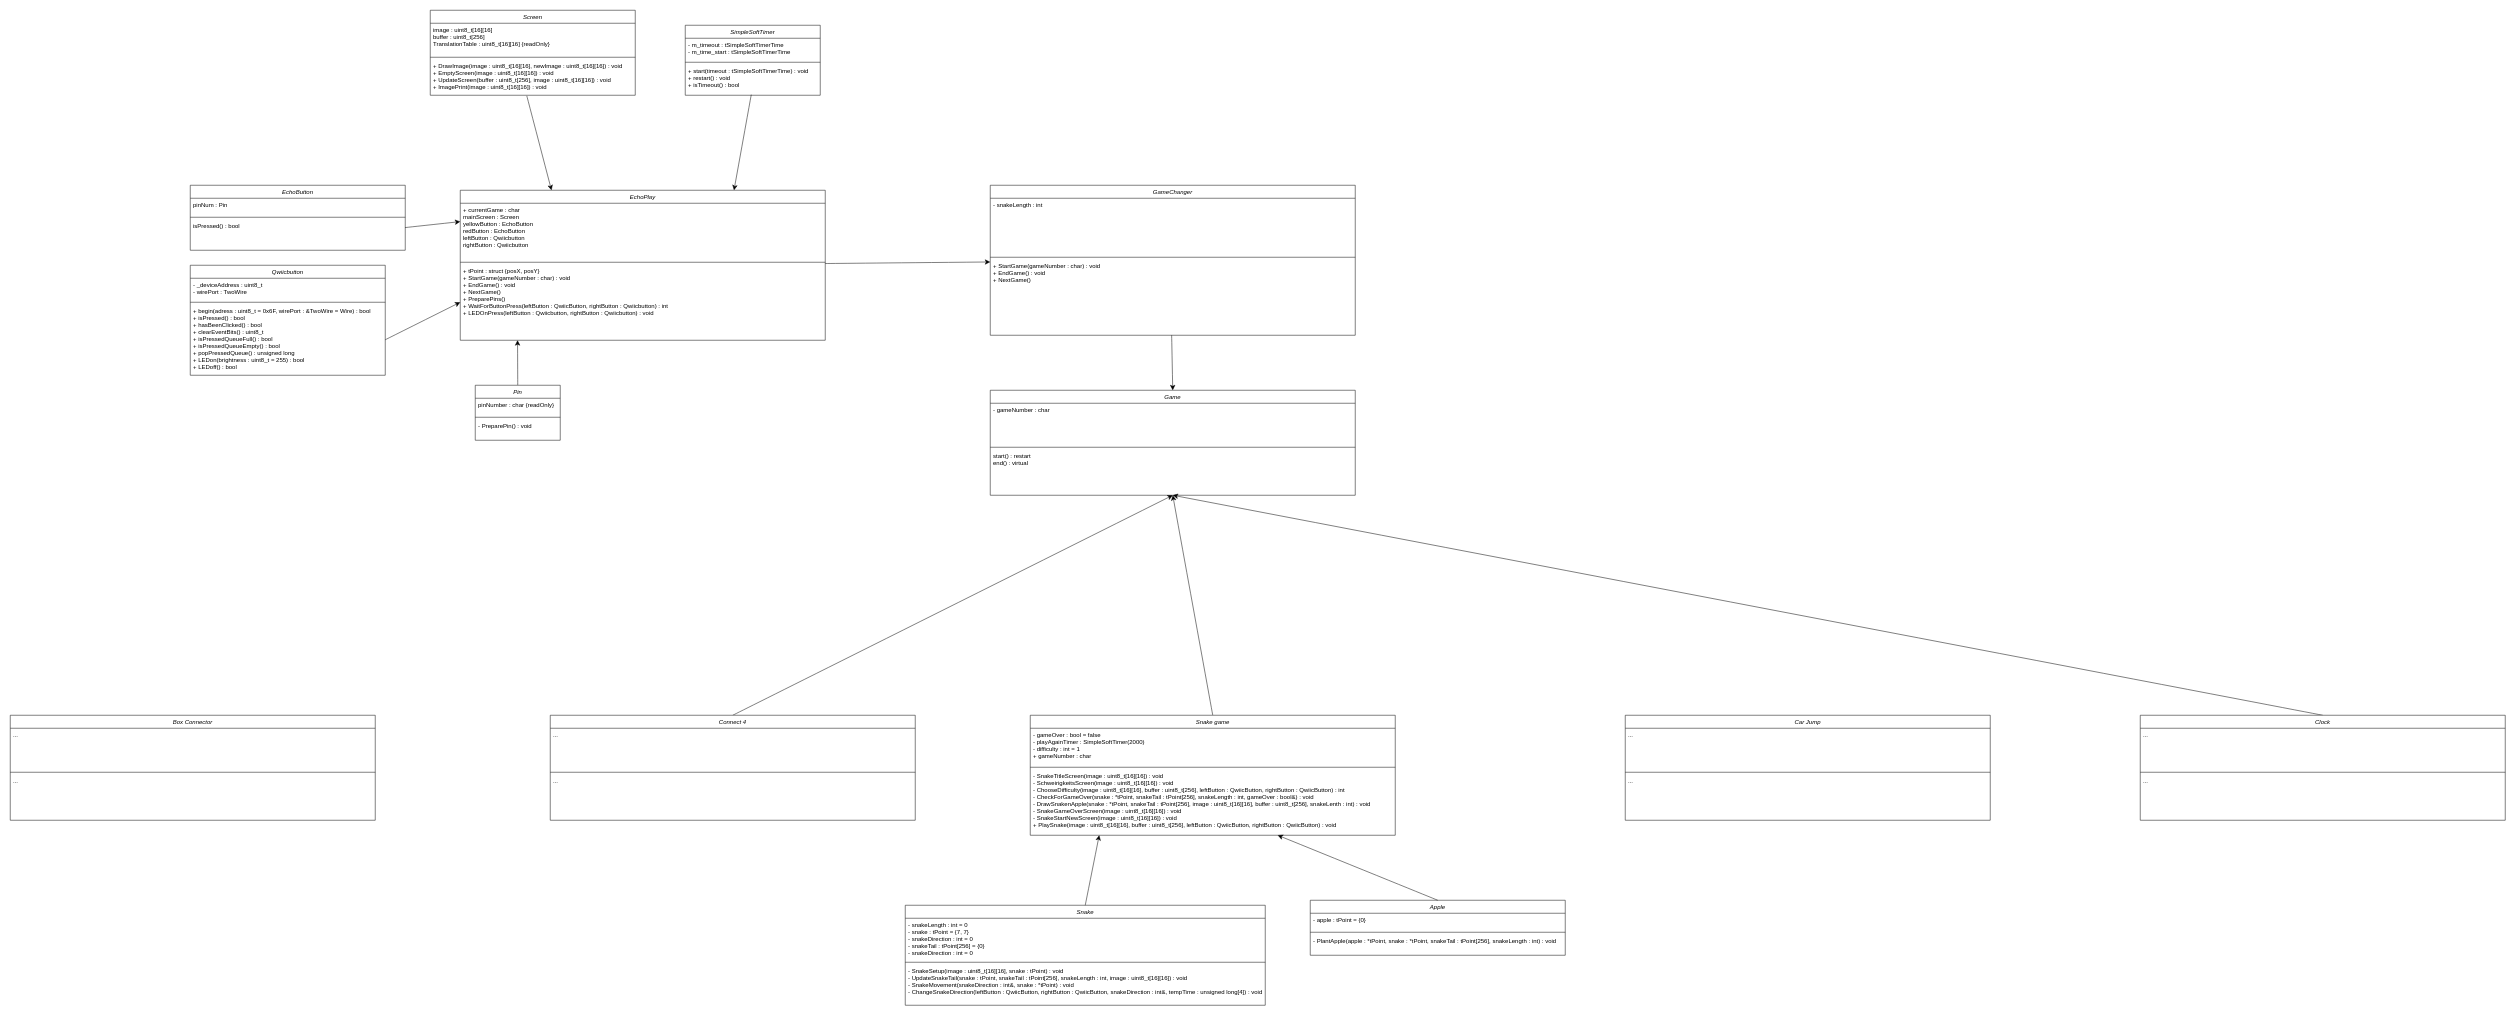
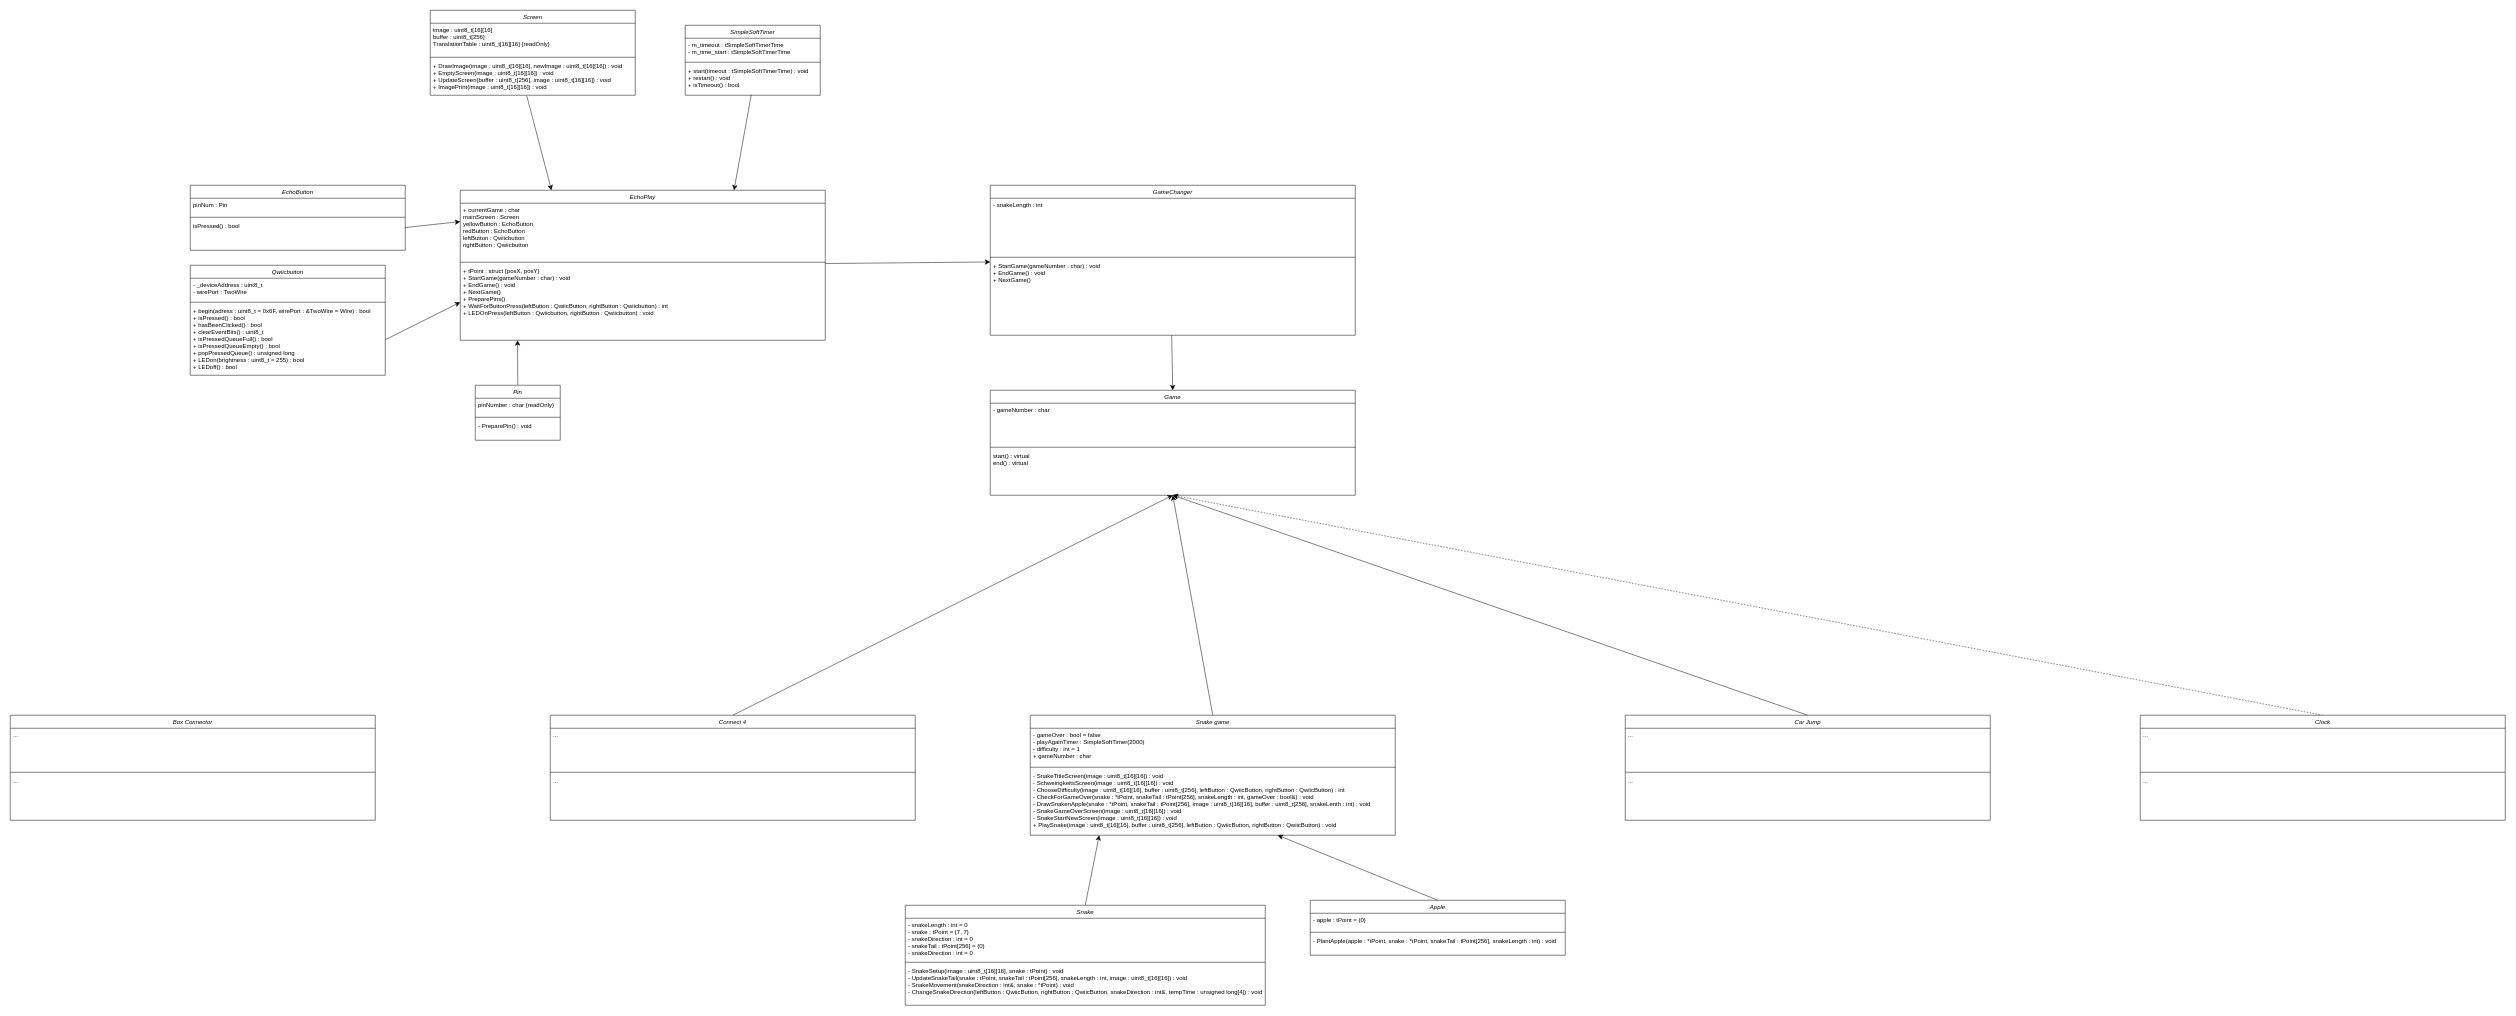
- <mxCell id="15" value="start() : restart&#10;end() : virtual&#10;&#10;" style="text;align=left;verticalAlign=top;spacingLeft=4;spacingRight=4;overflow=hidden;rotatable=0;points=[[0,0.5],[1,0.5]];portConstraint=eastwest;rounded=0;shadow=0;html=0;" parent="12" vertex="1"><mxGeometry y="118" width="730" height="84" as="geometry" /></mxCell>
+ <mxCell id="15" value="start() : virtual&#10;end() : virtual&#10;&#10;" style="text;align=left;verticalAlign=top;spacingLeft=4;spacingRight=4;overflow=hidden;rotatable=0;points=[[0,0.5],[1,0.5]];portConstraint=eastwest;rounded=0;shadow=0;html=0;" parent="12" vertex="1"><mxGeometry y="118" width="730" height="84" as="geometry" /></mxCell>
+ <mxCell id="55" style="edgeStyle=none;curved=1;rounded=0;orthogonalLoop=1;jettySize=auto;html=1;exitX=0.5;exitY=0;exitDx=0;exitDy=0;fontSize=12;startSize=8;endSize=8;entryX=0.5;entryY=1;entryDx=0;entryDy=0;" edge="1" parent="1" source="56" target="12"><mxGeometry relative="1" as="geometry"><mxPoint x="2155" y="990" as="targetPoint" /></mxGeometry></mxCell>
- <mxCell id="65" style="edgeStyle=none;curved=1;rounded=0;orthogonalLoop=1;jettySize=auto;html=1;exitX=0.5;exitY=0;exitDx=0;exitDy=0;fontSize=12;startSize=8;endSize=8;entryX=0.5;entryY=1;entryDx=0;entryDy=0;" edge="1" parent="1" source="66" target="12"><mxGeometry relative="1" as="geometry"><mxPoint x="2155" y="990" as="targetPoint" /></mxGeometry></mxCell>
+ <mxCell id="65" style="edgeStyle=none;curved=1;rounded=0;orthogonalLoop=1;jettySize=auto;html=1;exitX=0.5;exitY=0;exitDx=0;exitDy=0;fontSize=12;startSize=8;endSize=8;entryX=0.5;entryY=1;entryDx=0;entryDy=0;dashed=1;" edge="1" parent="1" source="66" target="12"><mxGeometry relative="1" as="geometry"><mxPoint x="2155" y="990" as="targetPoint" /></mxGeometry></mxCell>
